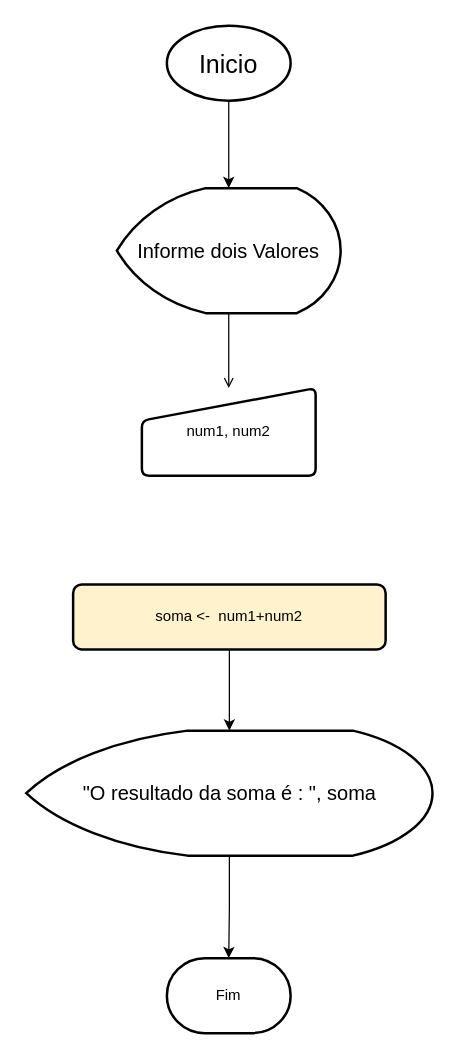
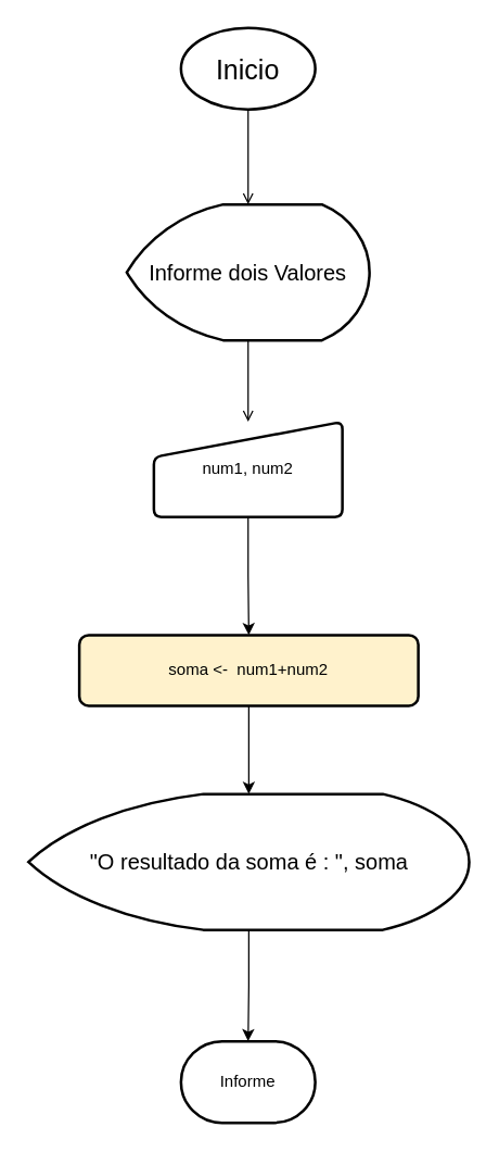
- <mxCell id="2" style="edgeStyle=orthogonalEdgeStyle;rounded=0;orthogonalLoop=1;jettySize=auto;html=1;" edge="1" parent="1" source="3" target="7"><mxGeometry relative="1" as="geometry" /></mxCell>
+ <mxCell id="2" style="edgeStyle=orthogonalEdgeStyle;rounded=0;orthogonalLoop=1;jettySize=auto;html=1;endArrow=open;" edge="1" parent="1" source="3" target="7"><mxGeometry relative="1" as="geometry" /></mxCell>
+ <mxCell id="4" style="edgeStyle=orthogonalEdgeStyle;rounded=0;orthogonalLoop=1;jettySize=auto;html=1;entryX=0.5;entryY=0;entryDx=0;entryDy=0;" edge="1" parent="1" source="5" target="9"><mxGeometry relative="1" as="geometry" /></mxCell>
- <mxCell id="12" value="Fim" style="strokeWidth=2;html=1;shape=mxgraph.flowchart.terminator;whiteSpace=wrap;" vertex="1" parent="1"><mxGeometry x="133" y="766" width="99" height="60" as="geometry" /></mxCell>
+ <mxCell id="12" value="Informe" style="strokeWidth=2;html=1;shape=mxgraph.flowchart.terminator;whiteSpace=wrap;" vertex="1" parent="1"><mxGeometry x="133" y="766" width="99" height="60" as="geometry" /></mxCell>
